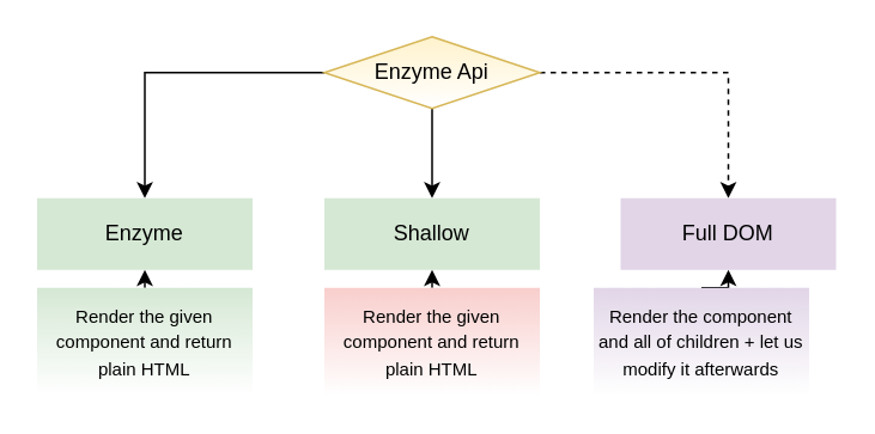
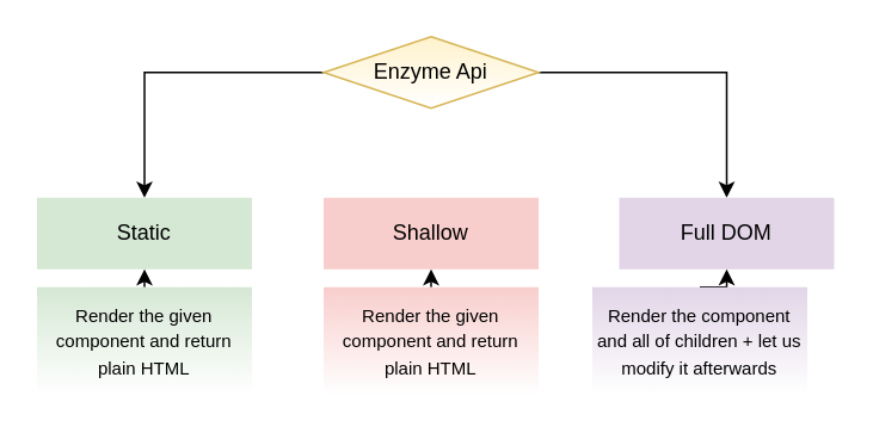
- <mxCell id="3" style="edgeStyle=orthogonalEdgeStyle;rounded=0;orthogonalLoop=1;jettySize=auto;html=1;dashed=1;" edge="1" parent="1" source="5" target="8"><mxGeometry relative="1" as="geometry" /></mxCell>
+ <mxCell id="3" style="edgeStyle=orthogonalEdgeStyle;rounded=0;orthogonalLoop=1;jettySize=auto;html=1;" edge="1" parent="1" source="5" target="8"><mxGeometry relative="1" as="geometry" /></mxCell>
- <mxCell id="2" value="" style="edgeStyle=orthogonalEdgeStyle;rounded=0;orthogonalLoop=1;jettySize=auto;html=1;" edge="1" parent="1" source="5" target="7"><mxGeometry relative="1" as="geometry" /></mxCell>
- <mxCell id="6" value="Enzyme" style="rounded=0;whiteSpace=wrap;html=1;fillColor=#d5e8d4;strokeColor=none;" vertex="1" parent="1"><mxGeometry x="20" y="110" width="120" height="40" as="geometry" /></mxCell>
+ <mxCell id="6" value="Static" style="rounded=0;whiteSpace=wrap;html=1;fillColor=#d5e8d4;strokeColor=none;" vertex="1" parent="1"><mxGeometry x="20" y="110" width="120" height="40" as="geometry" /></mxCell>
- <mxCell id="7" value="Shallow" style="rounded=0;whiteSpace=wrap;html=1;fillColor=#d5e8d4;strokeColor=none;" vertex="1" parent="1"><mxGeometry x="180" y="110" width="120" height="40" as="geometry" /></mxCell>
+ <mxCell id="7" value="Shallow" style="rounded=0;whiteSpace=wrap;html=1;fillColor=#f8cecc;strokeColor=none;" vertex="1" parent="1"><mxGeometry x="180" y="110" width="120" height="40" as="geometry" /></mxCell>
